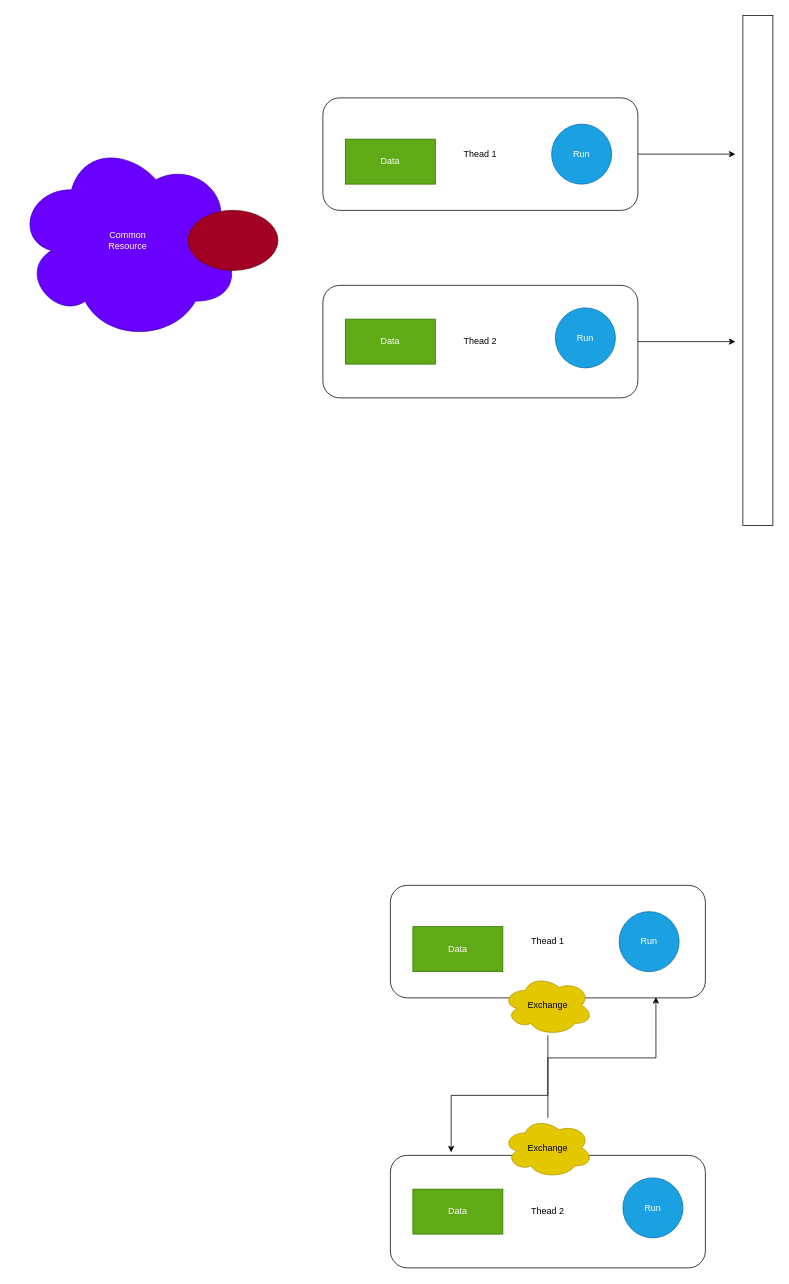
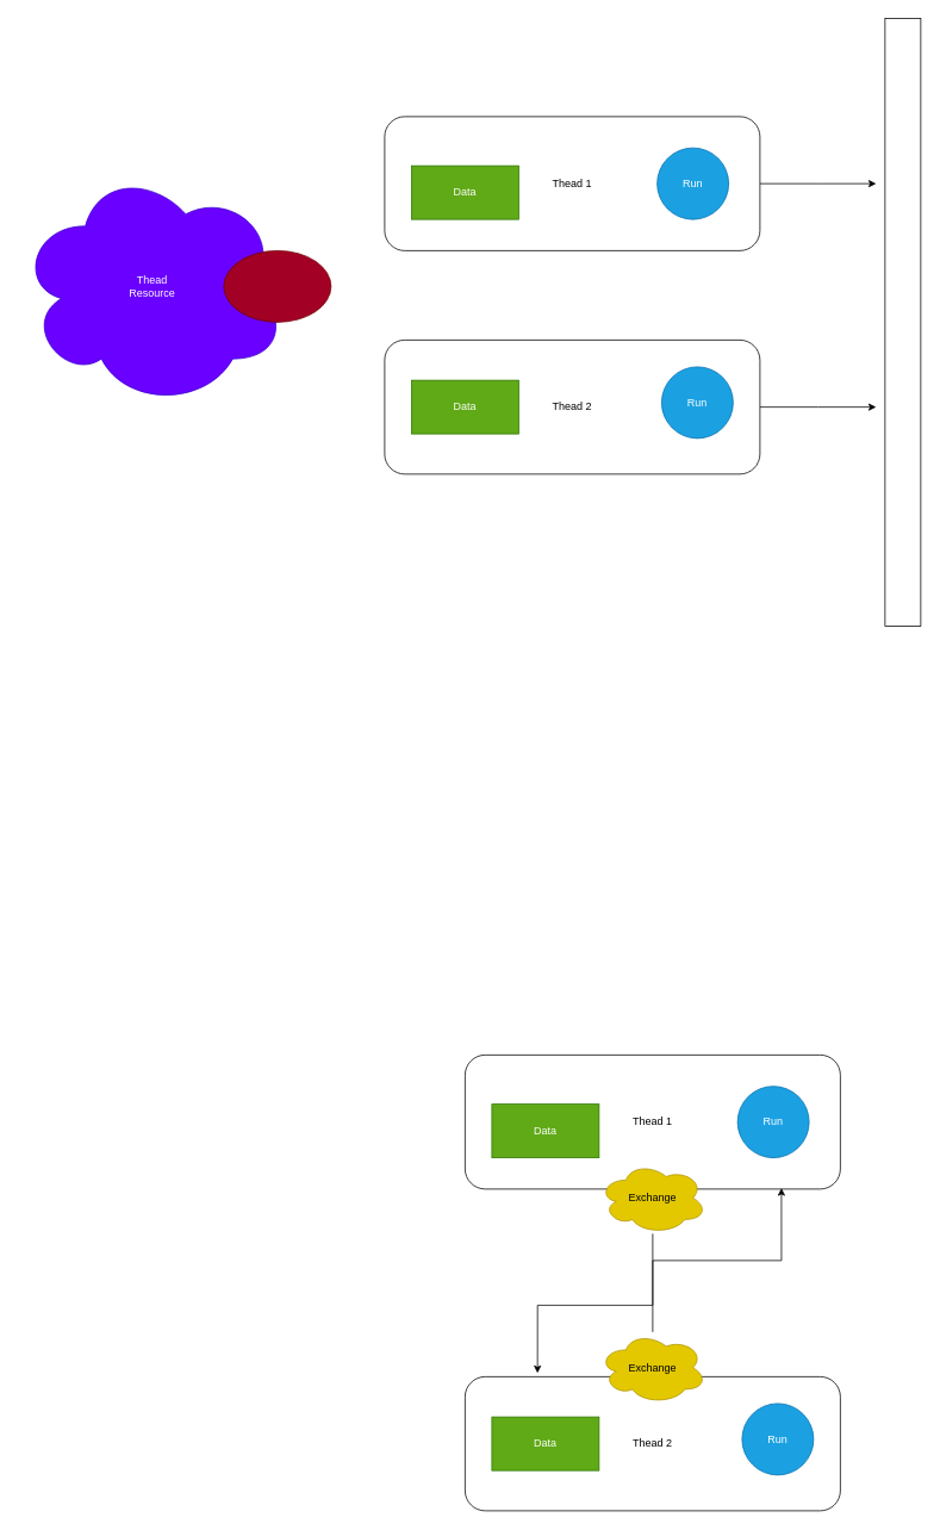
- <mxCell id="11" value="Common&lt;br&gt;Resource" style="ellipse;shape=cloud;whiteSpace=wrap;html=1;fillColor=#6a00ff;fontColor=#ffffff;strokeColor=#3700CC;" parent="1" vertex="1"><mxGeometry x="20" y="185" width="300" height="270" as="geometry" /></mxCell>
+ <mxCell id="11" value="Thead&lt;br&gt;Resource" style="ellipse;shape=cloud;whiteSpace=wrap;html=1;fillColor=#6a00ff;fontColor=#ffffff;strokeColor=#3700CC;" parent="1" vertex="1"><mxGeometry x="20" y="185" width="300" height="270" as="geometry" /></mxCell>
